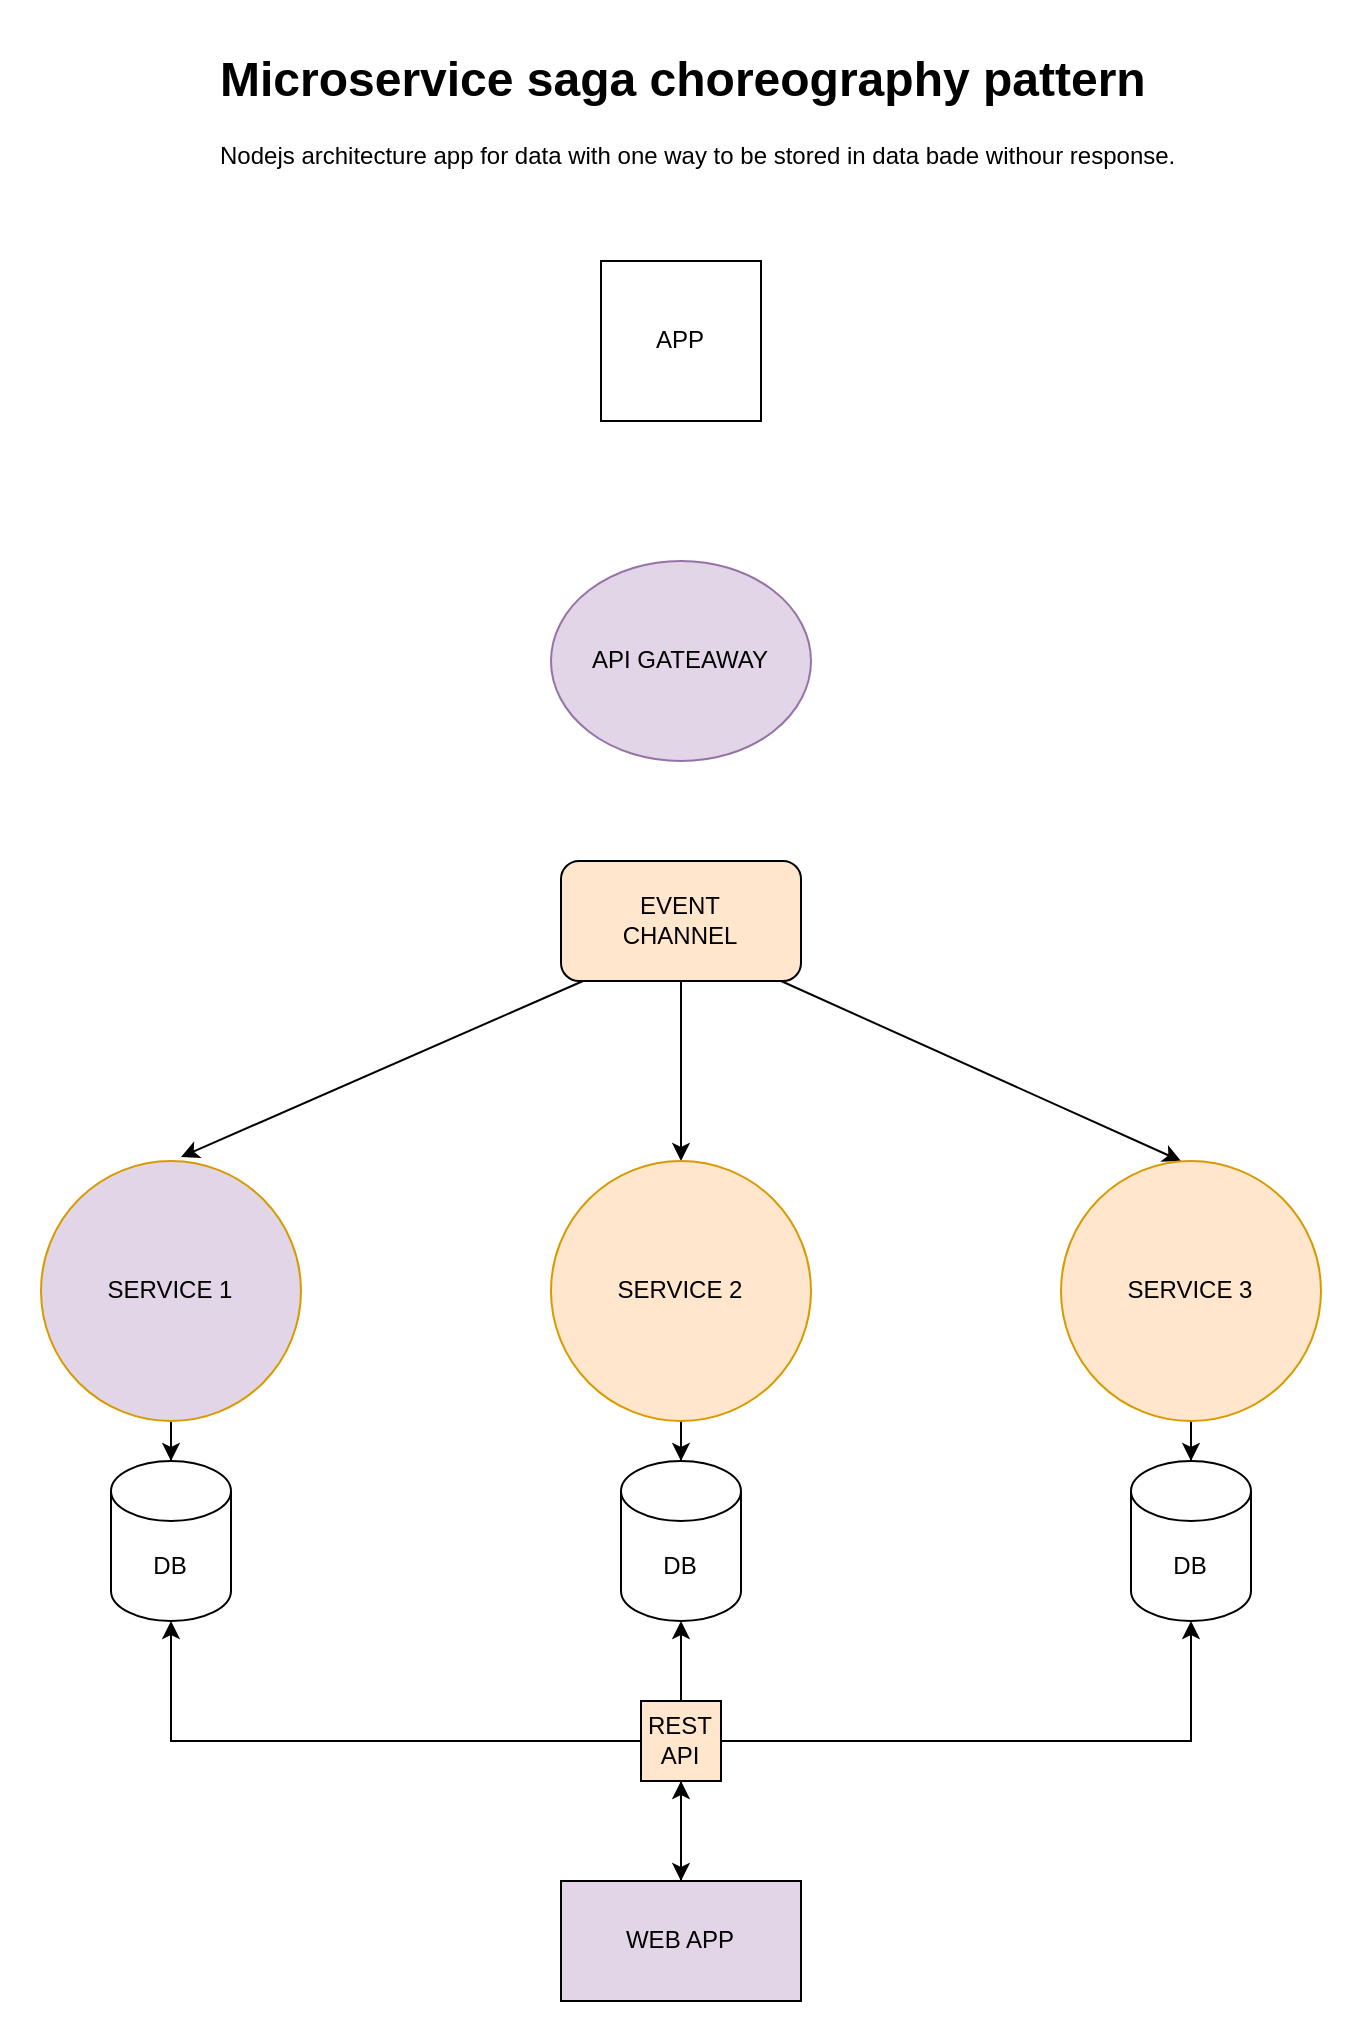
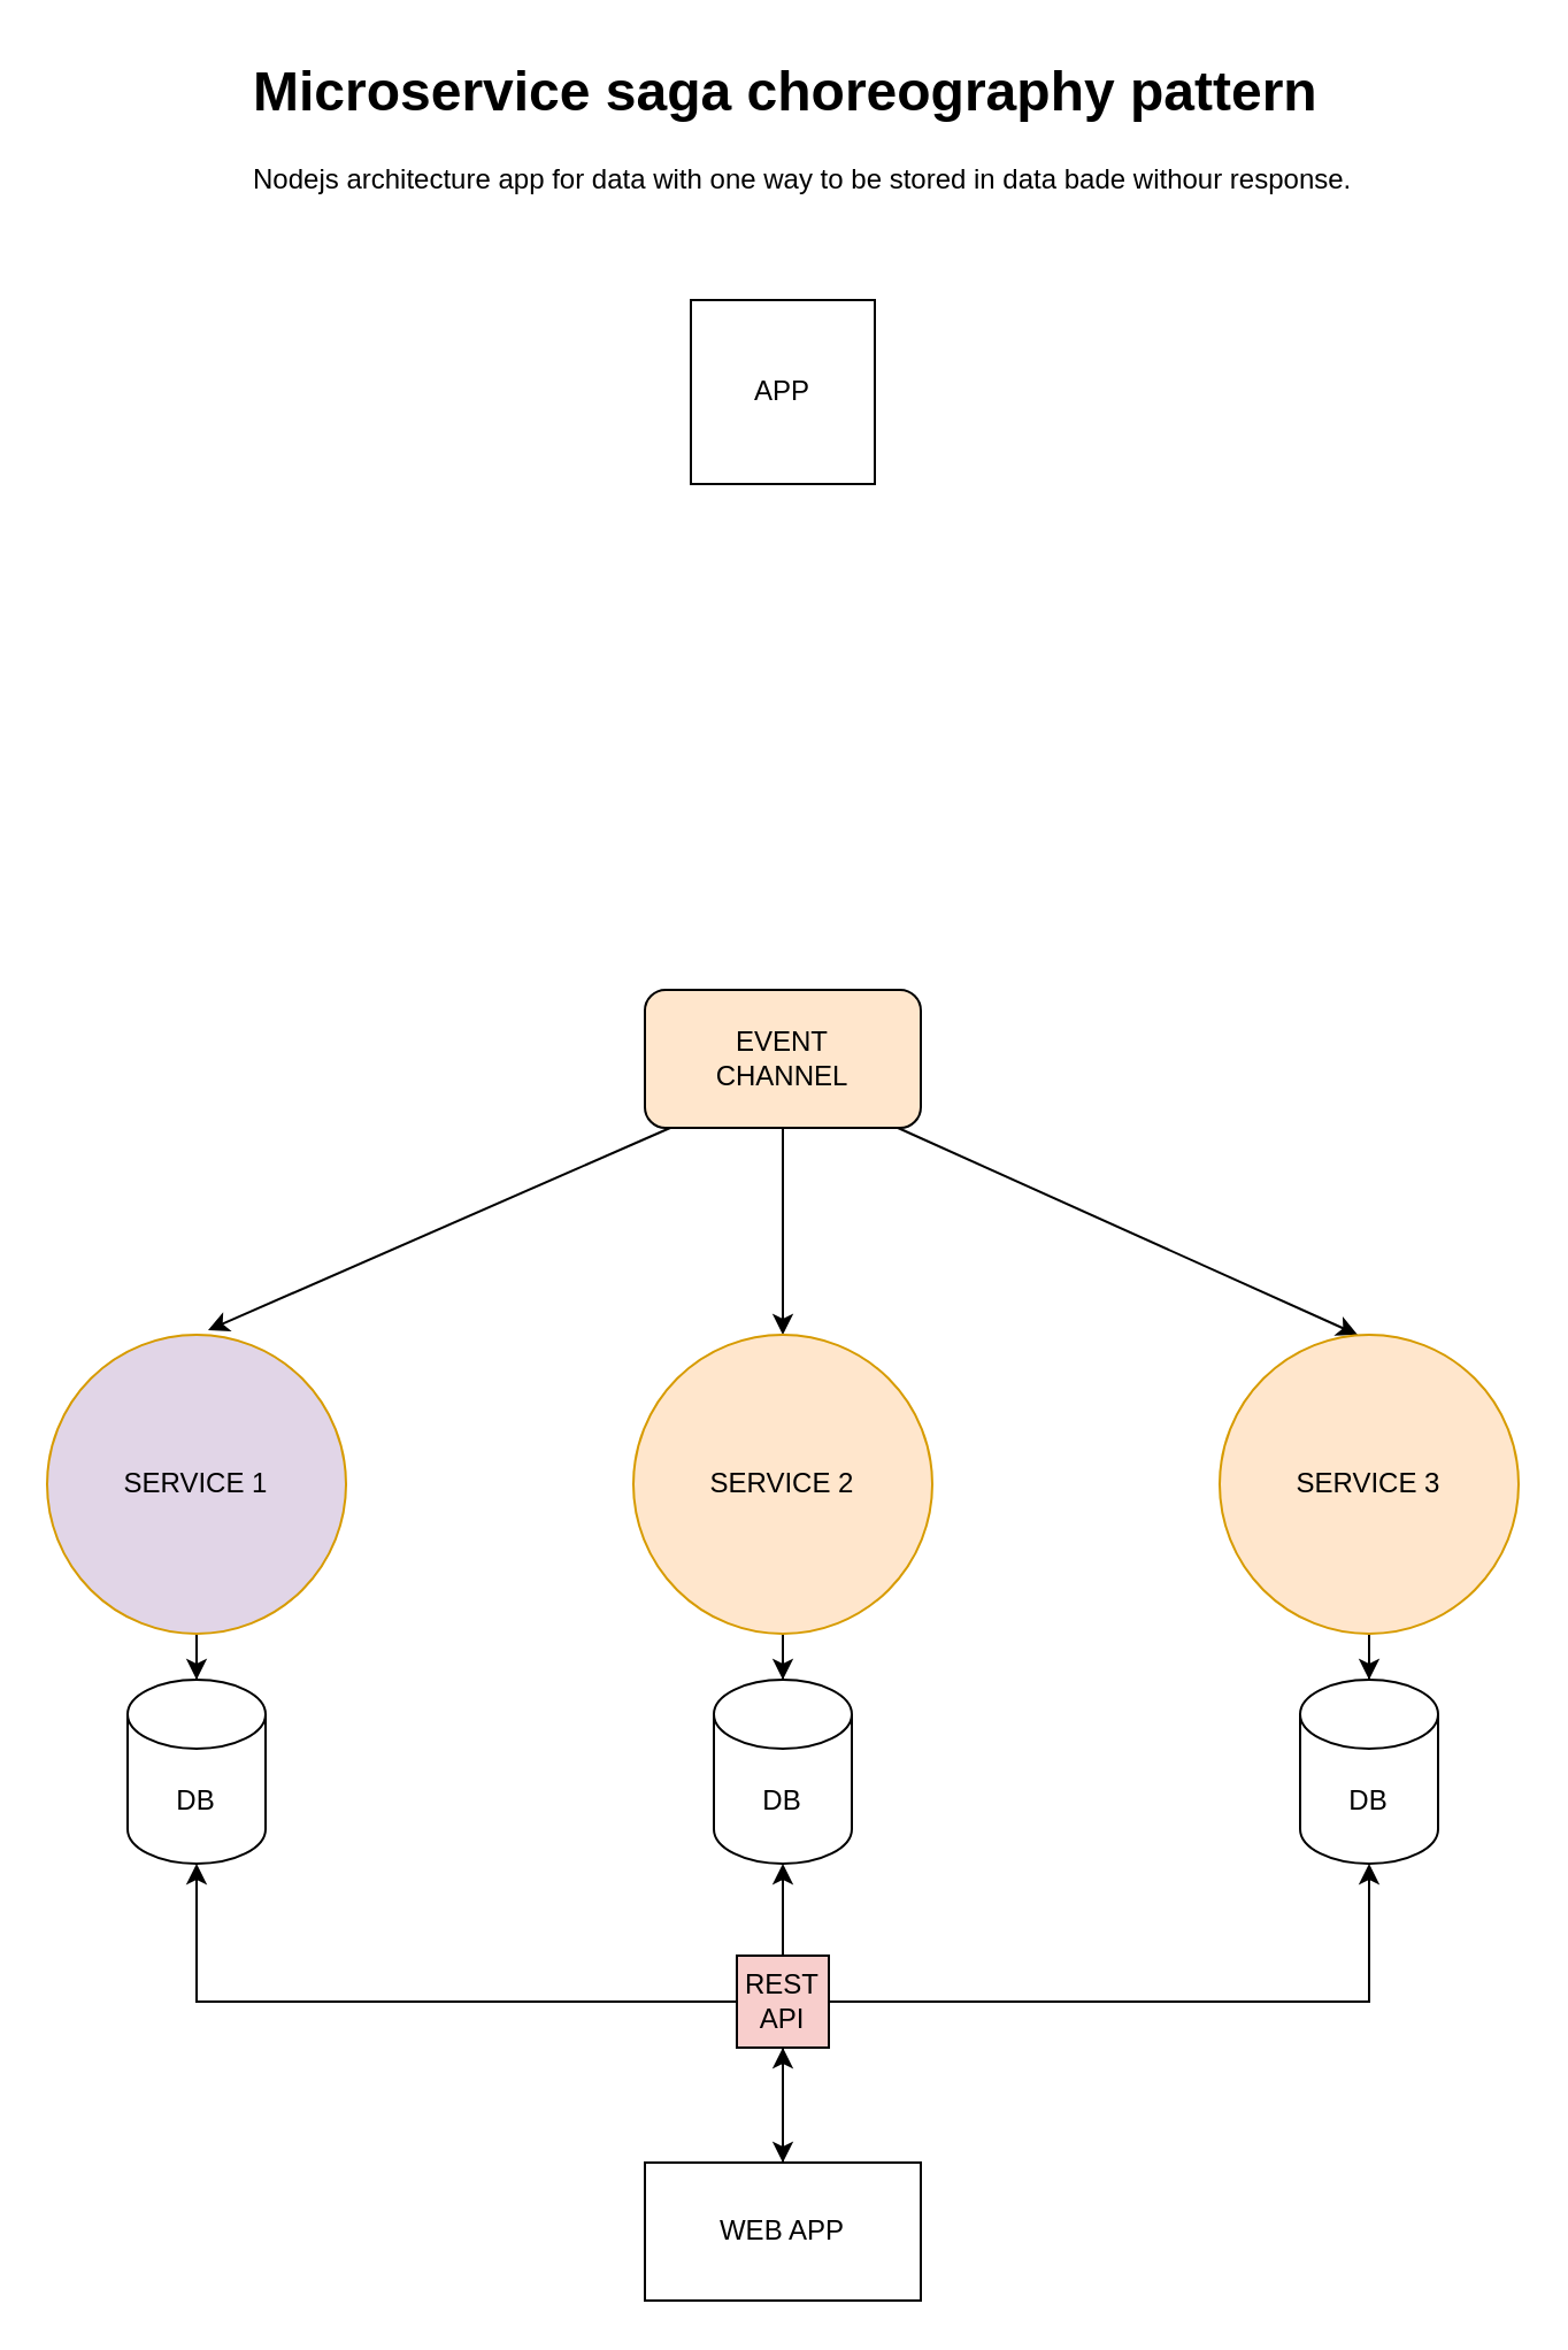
- <mxCell id="7" value="API GATEAWAY" style="ellipse;whiteSpace=wrap;html=1;fillColor=#e1d5e7;strokeColor=#9673a6;" vertex="1" parent="1"><mxGeometry x="275" y="280" width="130" height="100" as="geometry" /></mxCell>
- <mxCell id="19" value="REST&lt;br&gt;API" style="whiteSpace=wrap;html=1;aspect=fixed;fillColor=#ffe6cc;" vertex="1" parent="1"><mxGeometry x="320" y="850" width="40" height="40" as="geometry" /></mxCell>
+ <mxCell id="19" value="REST&lt;br&gt;API" style="whiteSpace=wrap;html=1;aspect=fixed;fillColor=#F8CECC;" vertex="1" parent="1"><mxGeometry x="320" y="850" width="40" height="40" as="geometry" /></mxCell>
- <mxCell id="24" value="WEB APP" style="rounded=0;whiteSpace=wrap;html=1;fillColor=#e1d5e7;" vertex="1" parent="1"><mxGeometry x="280" y="940" width="120" height="60" as="geometry" /></mxCell>
+ <mxCell id="24" value="WEB APP" style="rounded=0;whiteSpace=wrap;html=1;" vertex="1" parent="1"><mxGeometry x="280" y="940" width="120" height="60" as="geometry" /></mxCell>
